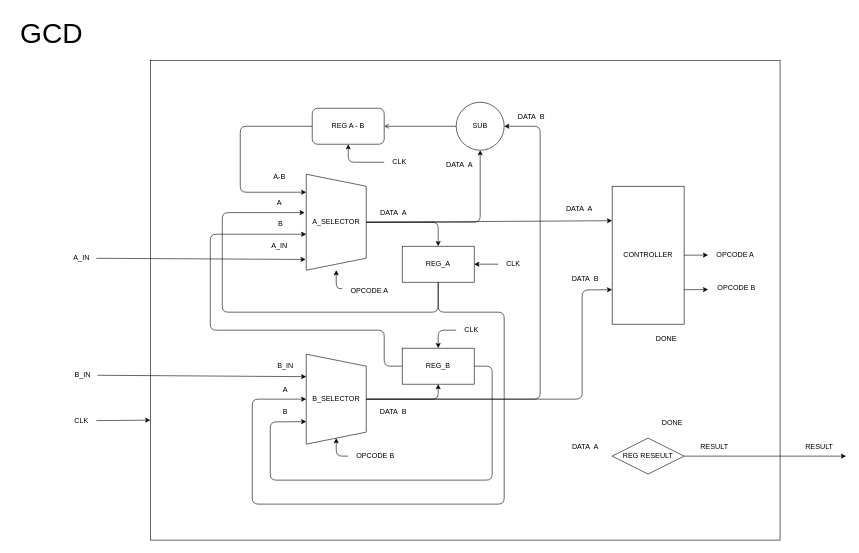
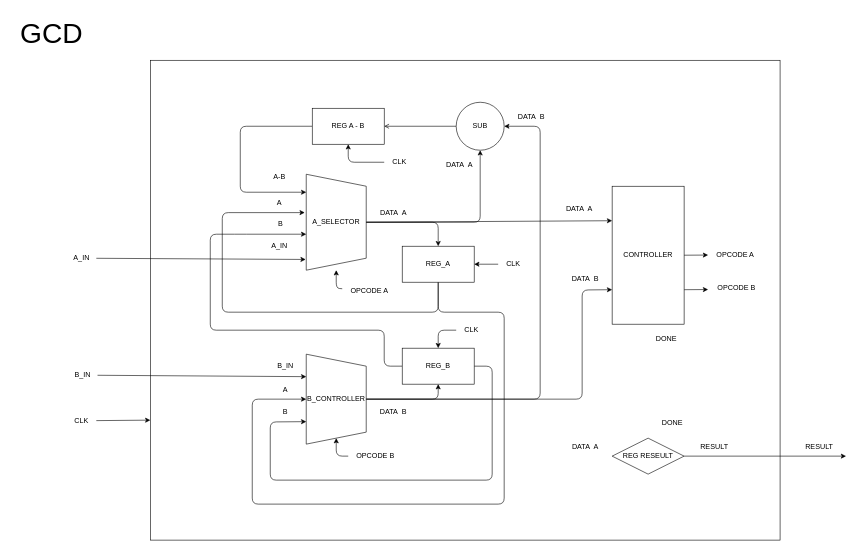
- <mxCell id="17" value="REG A - B" style="whiteSpace=wrap;html=1;flipH=1;flipV=1;rounded=1;" vertex="1" parent="3"><mxGeometry x="410" y="80" width="120" height="60" as="geometry" /></mxCell>
+ <mxCell id="17" value="REG A - B" style="rounded=0;whiteSpace=wrap;html=1;flipH=1;flipV=1;" vertex="1" parent="3"><mxGeometry x="410" y="80" width="120" height="60" as="geometry" /></mxCell>
- <mxCell id="7" value="B_SELECTOR" style="shape=trapezoid;perimeter=trapezoidPerimeter;whiteSpace=wrap;html=1;fixedSize=1;flipH=1;flipV=1;direction=north;" vertex="1" parent="3"><mxGeometry x="400" y="490" width="100" height="150" as="geometry" /></mxCell>
+ <mxCell id="7" value="B_CONTROLLER" style="shape=trapezoid;perimeter=trapezoidPerimeter;whiteSpace=wrap;html=1;fixedSize=1;flipH=1;flipV=1;direction=north;" vertex="1" parent="3"><mxGeometry x="400" y="490" width="100" height="150" as="geometry" /></mxCell>
